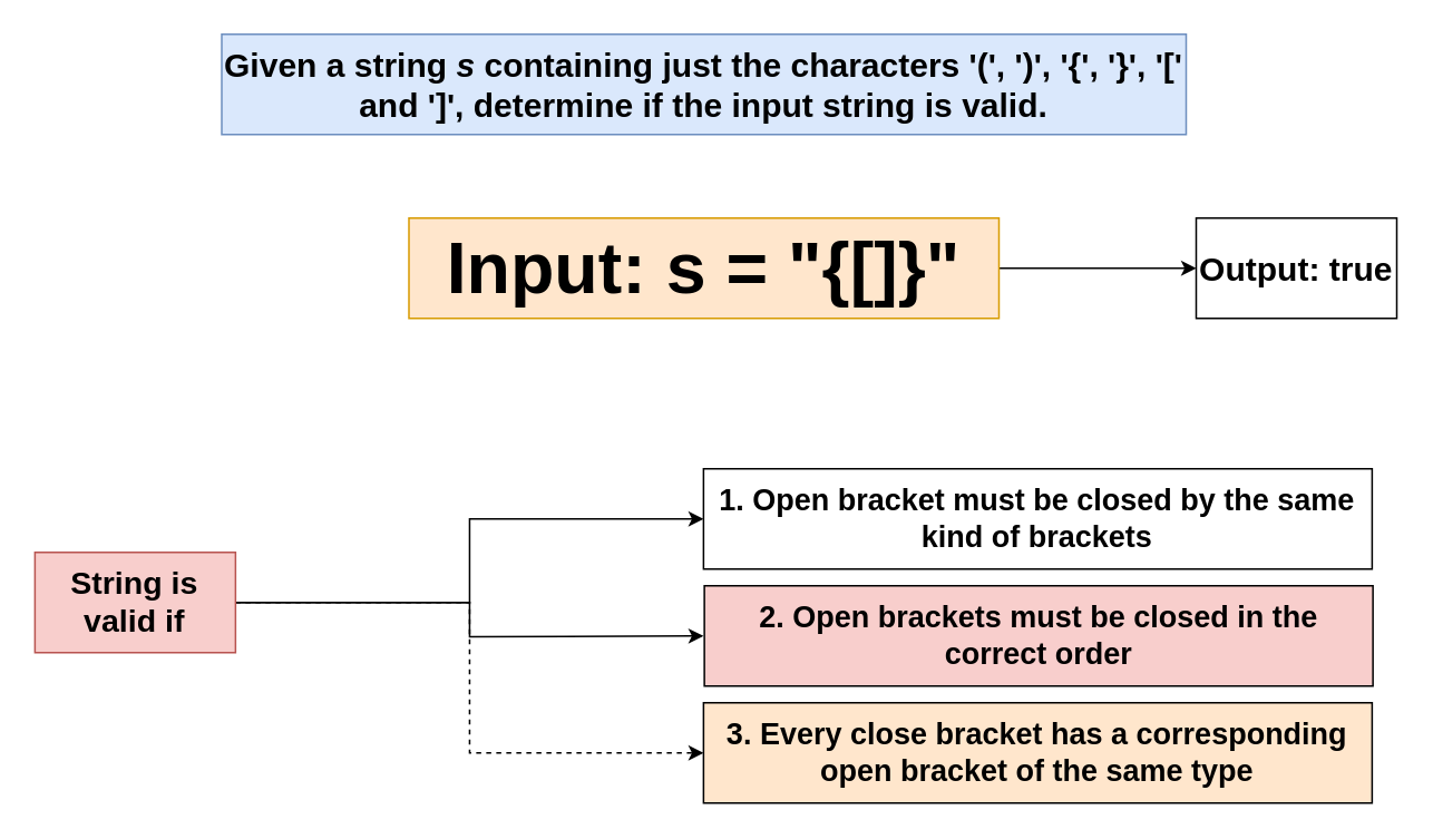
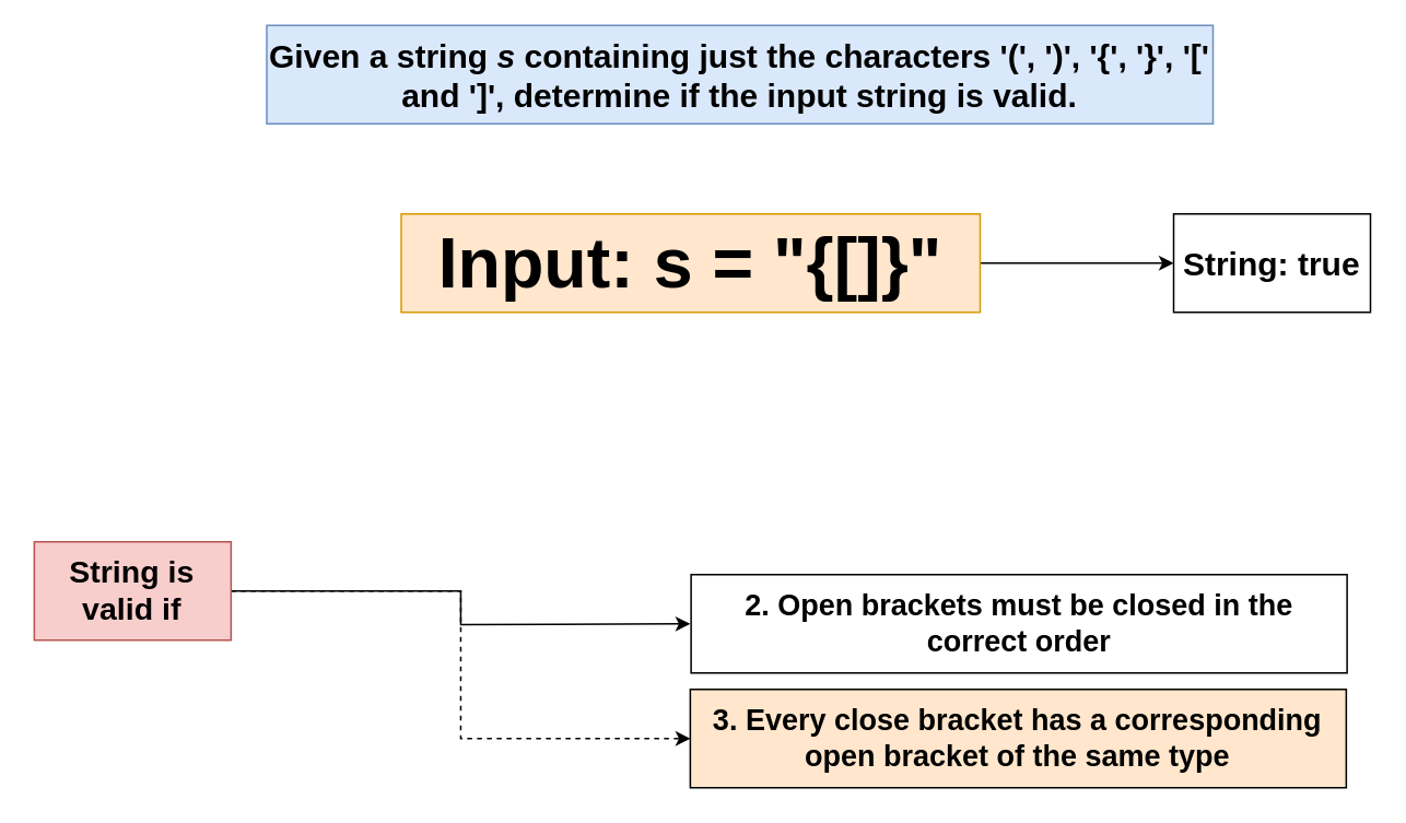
- <mxCell id="12" value="&lt;span class=&quot;cf0&quot;&gt;&lt;b&gt;&lt;font style=&quot;font-size: 20px;&quot;&gt;Given a string &lt;i&gt;s &lt;/i&gt;containing just the characters '(', ')', '{', '}', '[' and ']', determine if the input string is valid.&lt;/font&gt;&lt;/b&gt;&lt;/span&gt;" style="whiteSpace=wrap;html=1;fillColor=#dae8fc;strokeColor=#6c8ebf;" parent="1" vertex="1"><mxGeometry x="132" y="20" width="577" height="60" as="geometry" /></mxCell>
+ <mxCell id="12" value="&lt;span class=&quot;cf0&quot;&gt;&lt;b&gt;&lt;font style=&quot;font-size: 20px;&quot;&gt;Given a string &lt;i&gt;s &lt;/i&gt;containing just the characters '(', ')', '{', '}', '[' and ']', determine if the input string is valid.&lt;/font&gt;&lt;/b&gt;&lt;/span&gt;" style="whiteSpace=wrap;html=1;fillColor=#dae8fc;strokeColor=#6c8ebf;" parent="1" vertex="1"><mxGeometry x="162" y="15" width="577" height="60" as="geometry" /></mxCell>
- <mxCell id="4" value="&lt;b&gt;&lt;font style=&quot;font-size: 20px;&quot;&gt;Output: true&lt;/font&gt;&lt;/b&gt;" style="whiteSpace=wrap;html=1;" parent="1" vertex="1"><mxGeometry x="715" y="130" width="120" height="60" as="geometry" /></mxCell>
+ <mxCell id="4" value="&lt;b&gt;&lt;font style=&quot;font-size: 20px;&quot;&gt;String: true&lt;/font&gt;&lt;/b&gt;" style="whiteSpace=wrap;html=1;" parent="1" vertex="1"><mxGeometry x="715" y="130" width="120" height="60" as="geometry" /></mxCell>
- <mxCell id="8" style="edgeStyle=orthogonalEdgeStyle;rounded=0;orthogonalLoop=1;jettySize=auto;html=1;" parent="1" source="11" target="5" edge="1"><mxGeometry relative="1" as="geometry" /></mxCell>
- <mxCell id="5" value="&lt;b&gt;&lt;font style=&quot;font-size: 18px;&quot;&gt;1. Open bracket must be closed by the same kind of brackets&lt;/font&gt;&lt;/b&gt;" style="whiteSpace=wrap;html=1;" parent="1" vertex="1"><mxGeometry x="420.25" y="280" width="400" height="60" as="geometry" /></mxCell>
- <mxCell id="6" value="&lt;b&gt;&lt;font style=&quot;font-size: 18px;&quot;&gt;2. Open brackets must be closed in the correct order&lt;/font&gt;&lt;/b&gt;" style="whiteSpace=wrap;html=1;fillColor=#f8cecc;" parent="1" vertex="1"><mxGeometry x="420.75" y="350" width="400" height="60" as="geometry" /></mxCell>
+ <mxCell id="6" value="&lt;b&gt;&lt;font style=&quot;font-size: 18px;&quot;&gt;2. Open brackets must be closed in the correct order&lt;/font&gt;&lt;/b&gt;" style="whiteSpace=wrap;html=1;" parent="1" vertex="1"><mxGeometry x="420.75" y="350" width="400" height="60" as="geometry" /></mxCell>
